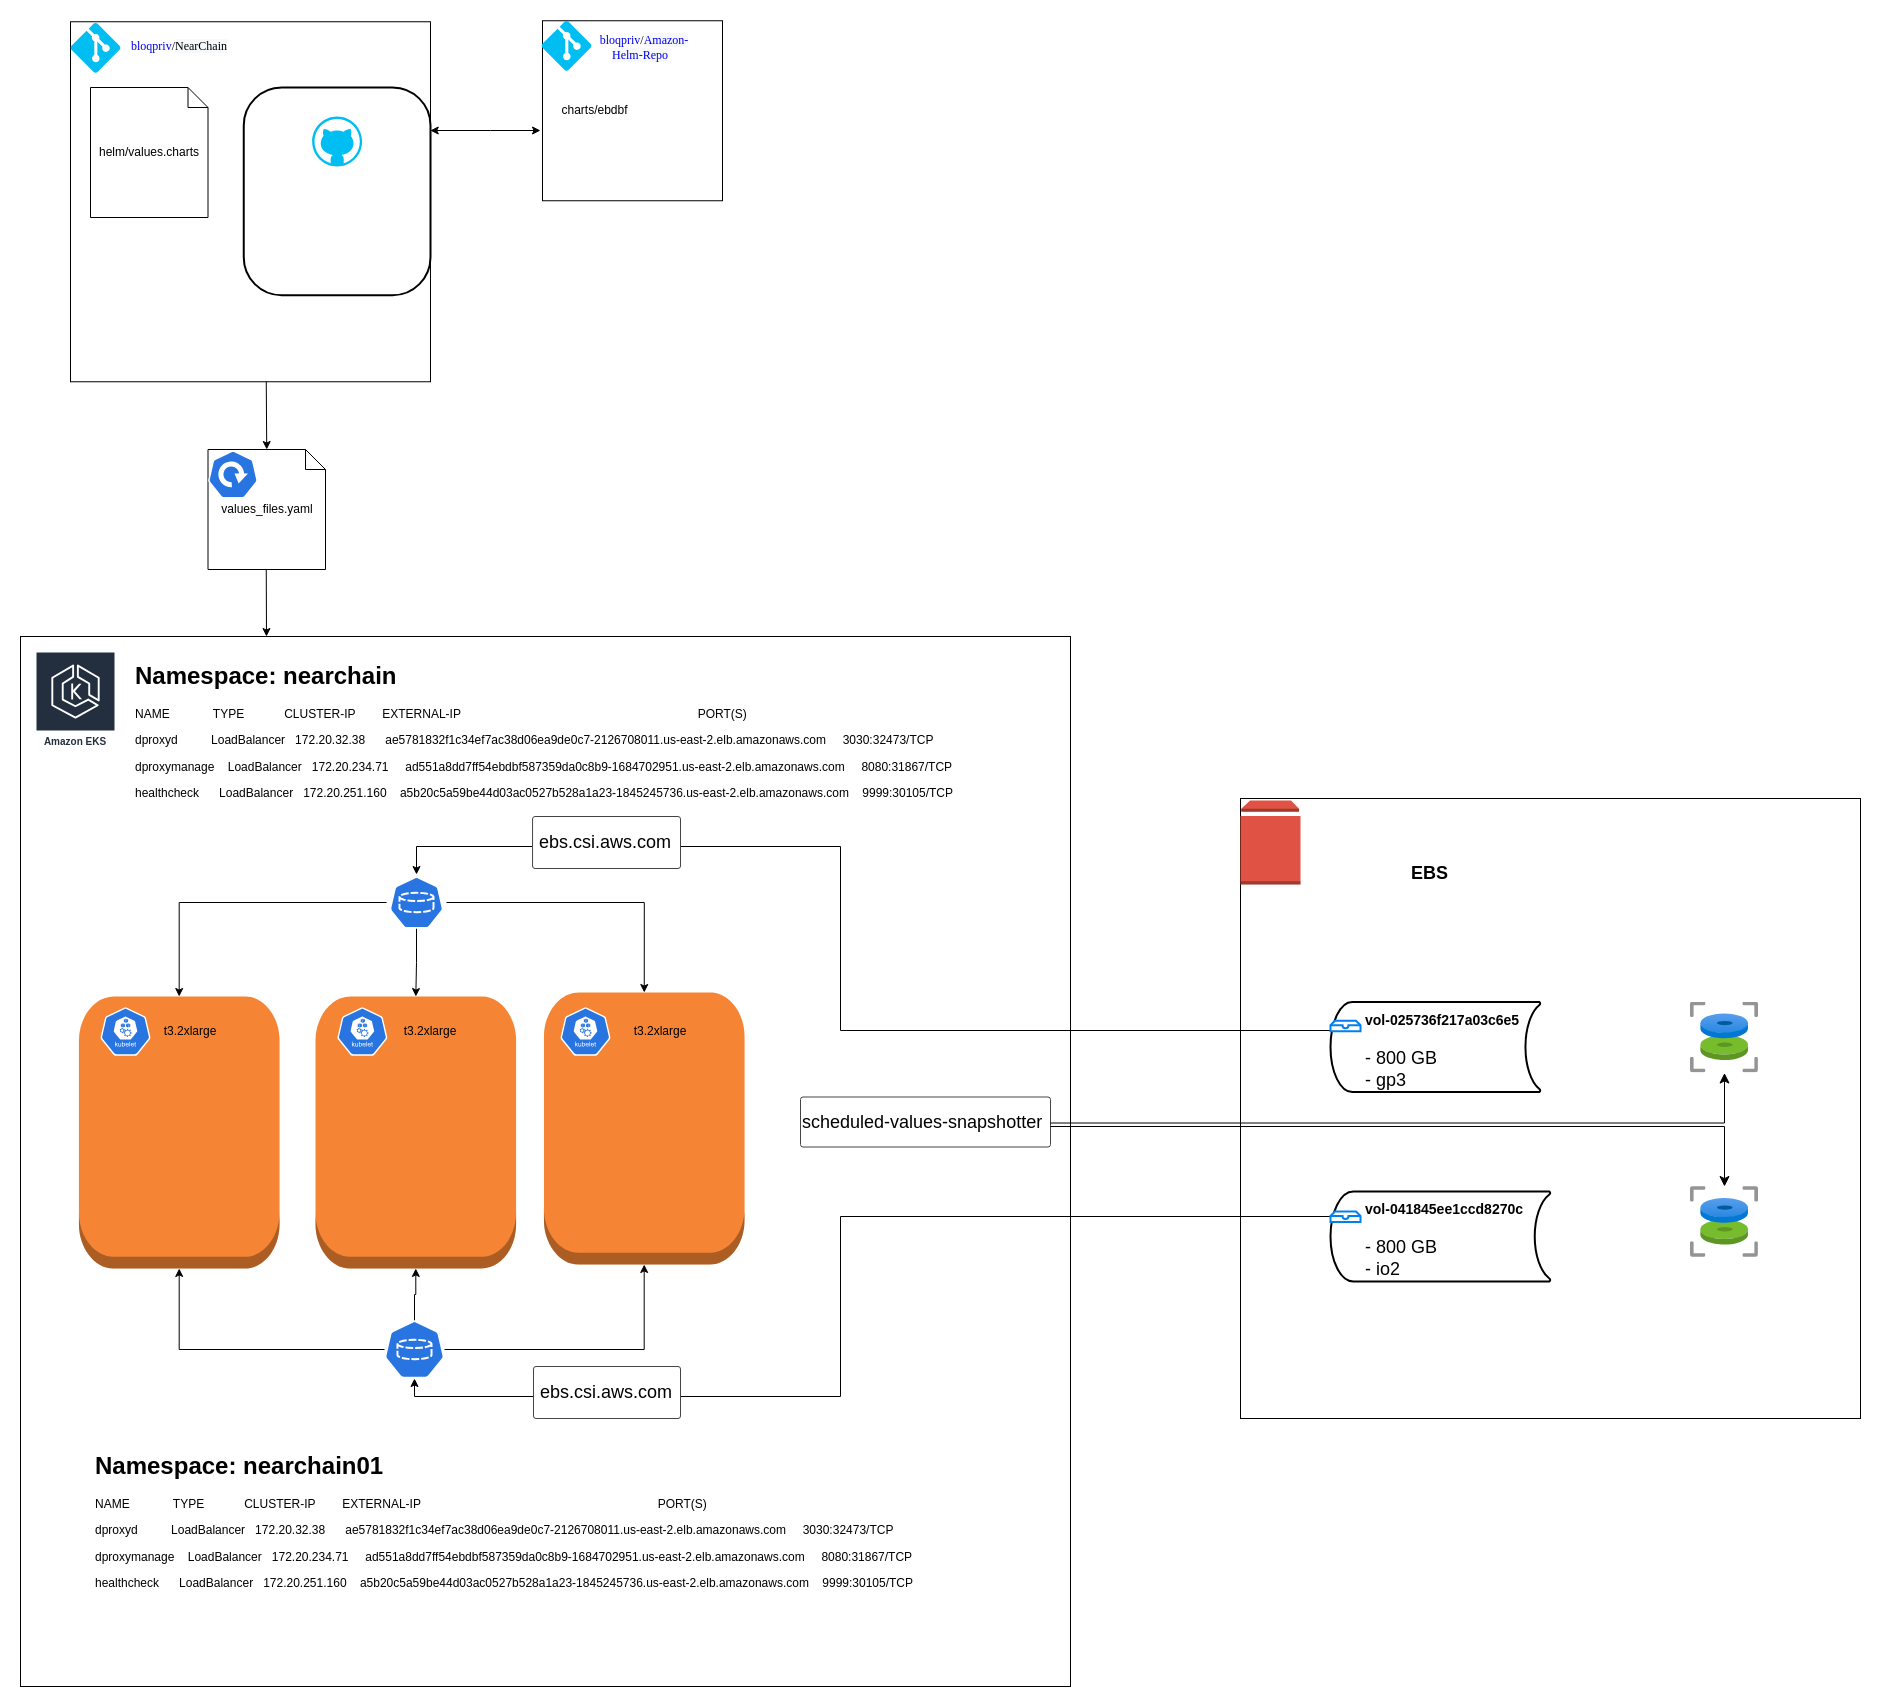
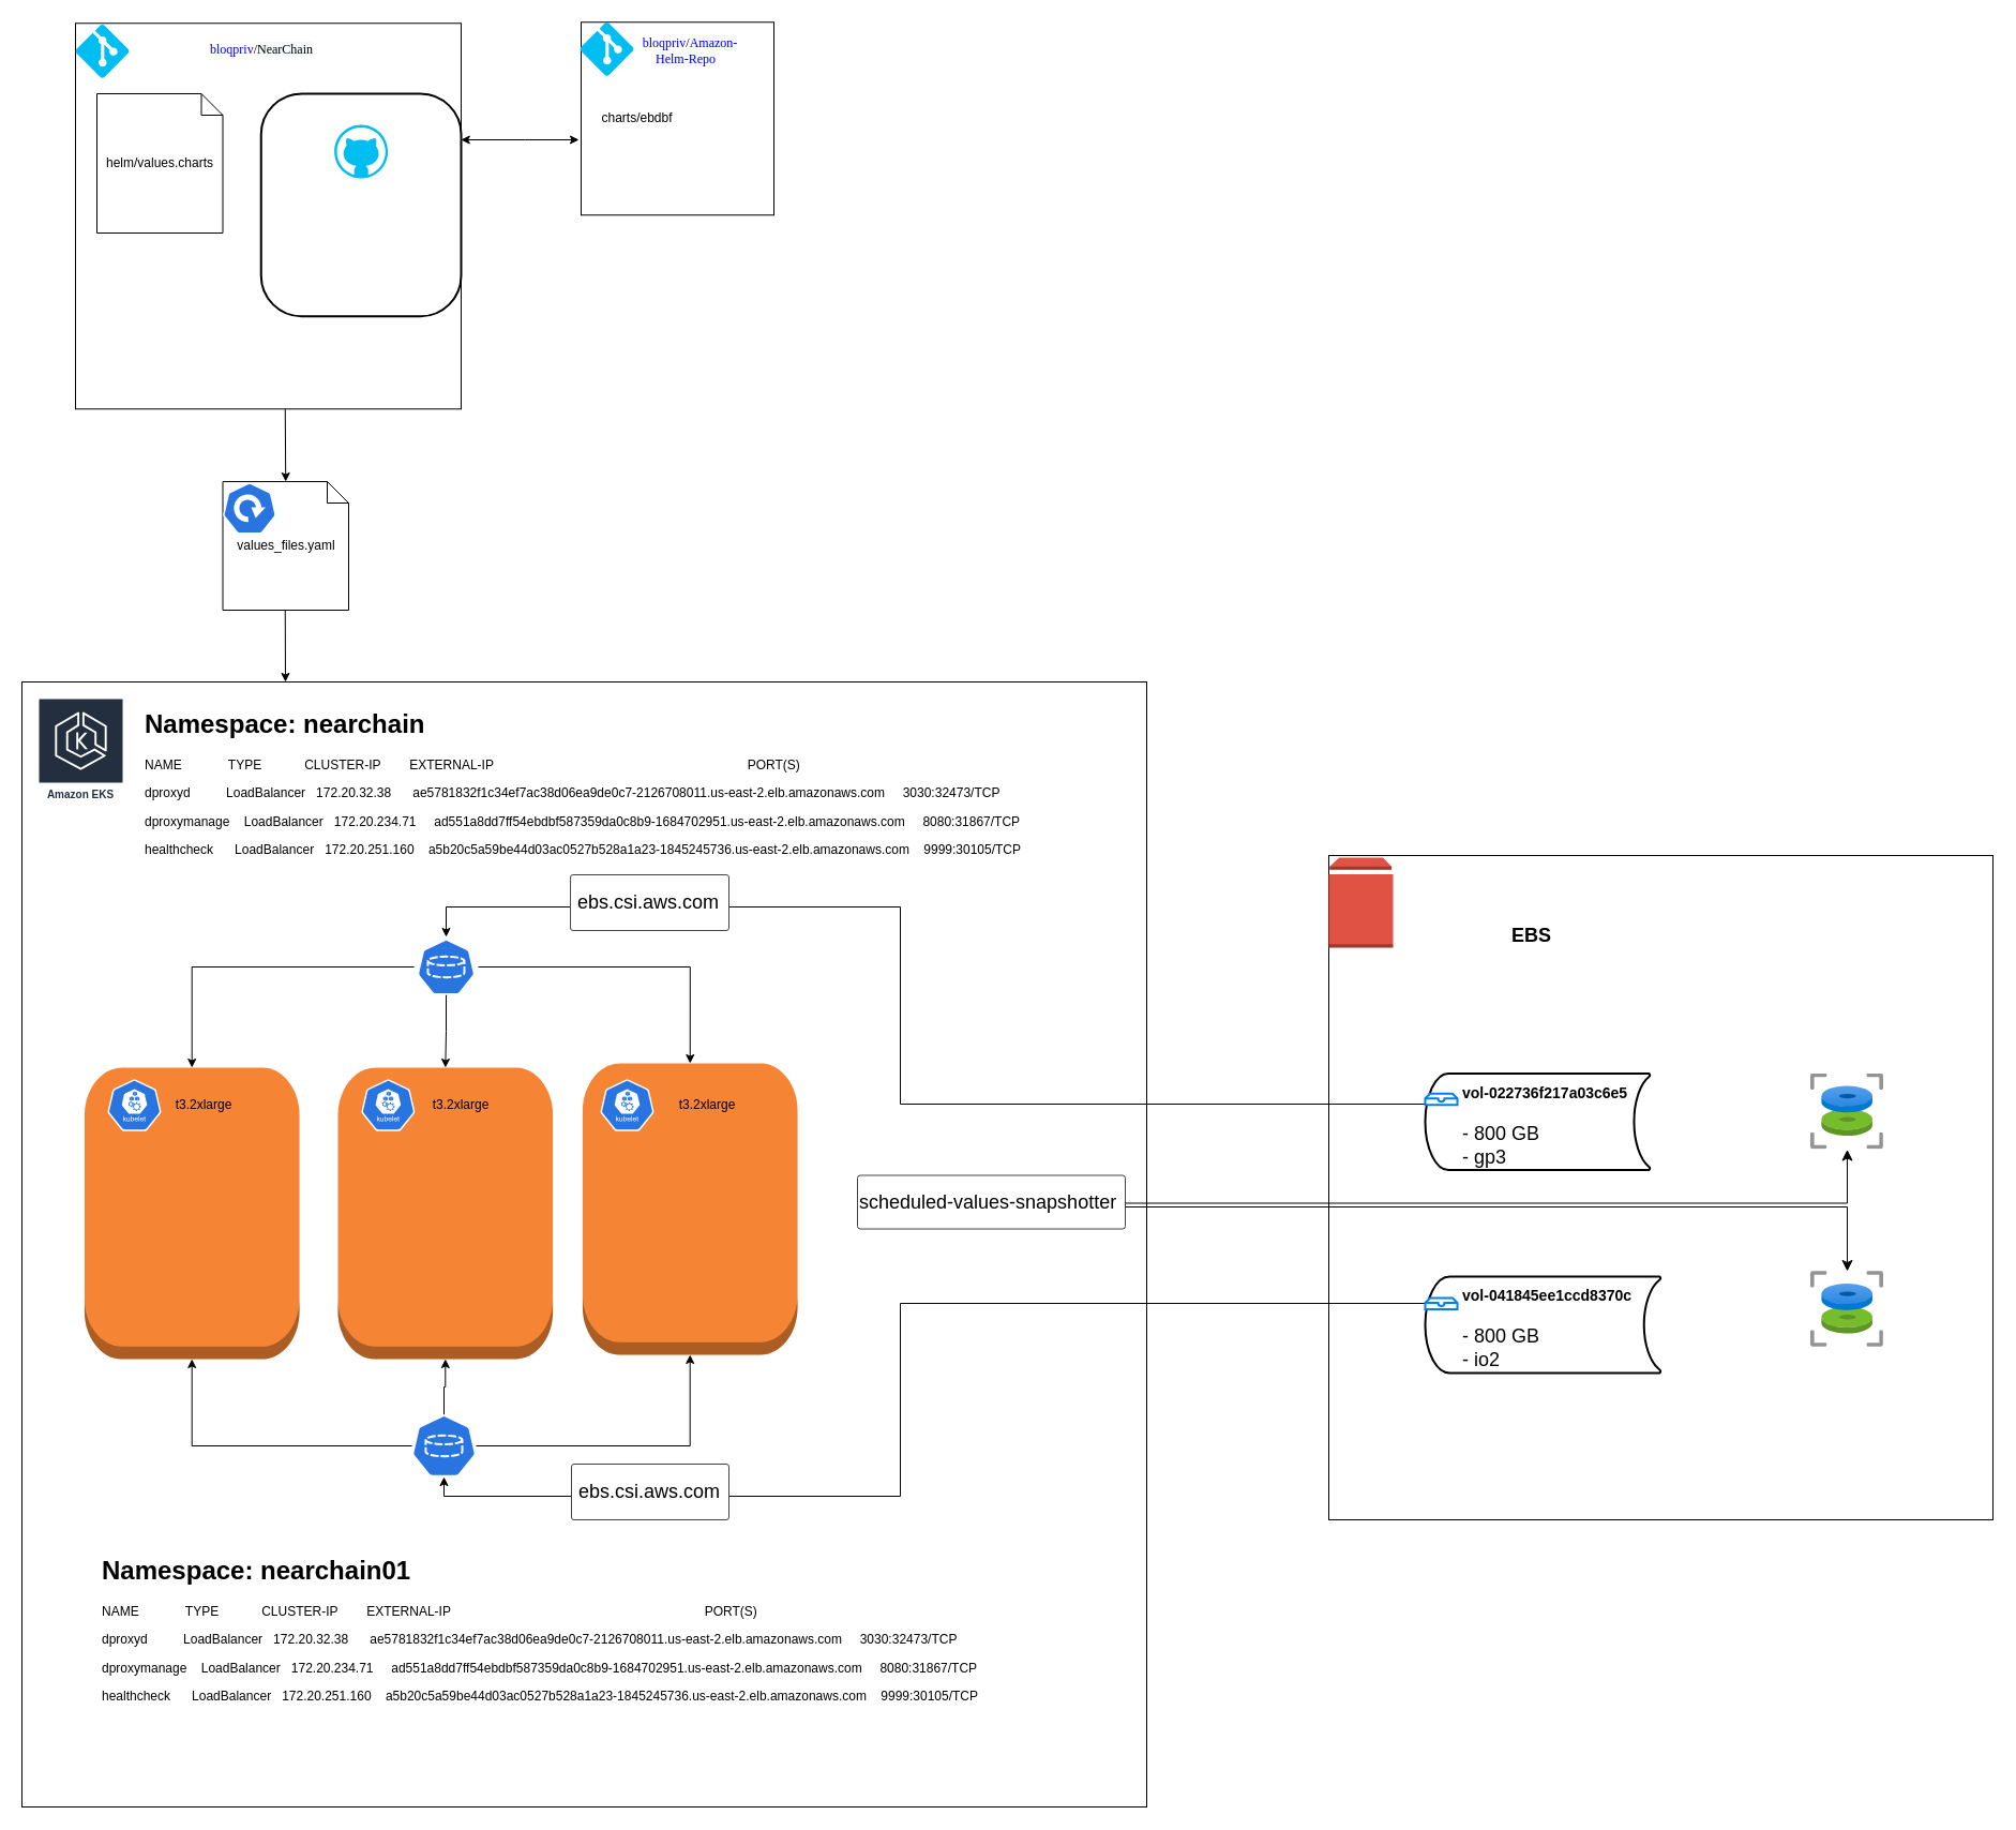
- <mxCell id="12" value="&lt;p style=&quot;text-align: start;&quot;&gt;&lt;font style=&quot;font-size: 12px;&quot; face=&quot;Verdana&quot;&gt;&lt;a class=&quot;url fn&quot; rel=&quot;author&quot; data-hovercard-type=&quot;organization&quot; data-hovercard-url=&quot;/orgs/bloqpriv/hovercard&quot; data-octo-click=&quot;hovercard-link-click&quot; data-octo-dimensions=&quot;link_type:self&quot; href=&quot;https://github.com/bloqpriv&quot; style=&quot;box-sizing: border-box; background-color: transparent; text-decoration-line: none;&quot;&gt;bloqpriv&lt;/a&gt;/&lt;span style=&quot;background-color: rgb(246, 248, 250);&quot;&gt;NearChain&lt;/span&gt;&lt;/font&gt;&lt;/p&gt;" style="text;html=1;strokeColor=none;fillColor=none;align=center;verticalAlign=middle;whiteSpace=wrap;rounded=0;" vertex="1" parent="1"><mxGeometry x="125" y="31.25" width="107.5" height="30" as="geometry" /></mxCell>
+ <mxCell id="12" value="&lt;p style=&quot;text-align: start;&quot;&gt;&lt;font style=&quot;font-size: 12px;&quot; face=&quot;Verdana&quot;&gt;&lt;a class=&quot;url fn&quot; rel=&quot;author&quot; data-hovercard-type=&quot;organization&quot; data-hovercard-url=&quot;/orgs/bloqpriv/hovercard&quot; data-octo-click=&quot;hovercard-link-click&quot; data-octo-dimensions=&quot;link_type:self&quot; href=&quot;https://github.com/bloqpriv&quot; style=&quot;box-sizing: border-box; background-color: transparent; text-decoration-line: none;&quot;&gt;bloqpriv&lt;/a&gt;/&lt;span style=&quot;background-color: rgb(246, 248, 250);&quot;&gt;NearChain&lt;/span&gt;&lt;/font&gt;&lt;/p&gt;" style="text;html=1;strokeColor=none;fillColor=none;align=center;verticalAlign=middle;whiteSpace=wrap;rounded=0;" vertex="1" parent="1"><mxGeometry x="190" y="31.25" width="107.5" height="30" as="geometry" /></mxCell>
- <mxCell id="47" value="&lt;h1&gt;&lt;font style=&quot;&quot;&gt;&lt;font style=&quot;font-size: 14px;&quot;&gt;vol-025736f217a03c6e5&lt;/font&gt;&lt;br&gt;&lt;/font&gt;&lt;/h1&gt;&lt;h2&gt;&lt;span style=&quot;font-weight: normal;&quot;&gt;- 800 GB&lt;br&gt;- gp3&lt;/span&gt;&lt;/h2&gt;" style="text;html=1;strokeColor=none;fillColor=none;spacing=5;spacingTop=-20;whiteSpace=wrap;overflow=hidden;rounded=0;" vertex="1" parent="1"><mxGeometry x="1360" y="996.5" width="170" height="100" as="geometry" /></mxCell>
+ <mxCell id="47" value="&lt;h1&gt;&lt;font style=&quot;&quot;&gt;&lt;font style=&quot;font-size: 14px;&quot;&gt;vol-022736f217a03c6e5&lt;/font&gt;&lt;br&gt;&lt;/font&gt;&lt;/h1&gt;&lt;h2&gt;&lt;span style=&quot;font-weight: normal;&quot;&gt;- 800 GB&lt;br&gt;- gp3&lt;/span&gt;&lt;/h2&gt;" style="text;html=1;strokeColor=none;fillColor=none;spacing=5;spacingTop=-20;whiteSpace=wrap;overflow=hidden;rounded=0;" vertex="1" parent="1"><mxGeometry x="1360" y="996.5" width="170" height="100" as="geometry" /></mxCell>
- <mxCell id="46" value="&lt;h1&gt;&lt;font style=&quot;font-size: 14px;&quot;&gt;vol-041845ee1ccd8270c&lt;br&gt;&lt;/font&gt;&lt;/h1&gt;&lt;h2&gt;&lt;span style=&quot;font-weight: normal;&quot;&gt;- 800 GB&lt;br&gt;- io2&lt;/span&gt;&lt;/h2&gt;" style="text;html=1;strokeColor=none;fillColor=none;spacing=5;spacingTop=-20;whiteSpace=wrap;overflow=hidden;rounded=0;" vertex="1" parent="1"><mxGeometry x="1360" y="1186" width="170" height="100" as="geometry" /></mxCell>
+ <mxCell id="46" value="&lt;h1&gt;&lt;font style=&quot;font-size: 14px;&quot;&gt;vol-041845ee1ccd8370c&lt;br&gt;&lt;/font&gt;&lt;/h1&gt;&lt;h2&gt;&lt;span style=&quot;font-weight: normal;&quot;&gt;- 800 GB&lt;br&gt;- io2&lt;/span&gt;&lt;/h2&gt;" style="text;html=1;strokeColor=none;fillColor=none;spacing=5;spacingTop=-20;whiteSpace=wrap;overflow=hidden;rounded=0;" vertex="1" parent="1"><mxGeometry x="1360" y="1186" width="170" height="100" as="geometry" /></mxCell>
